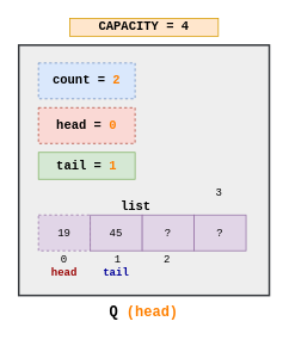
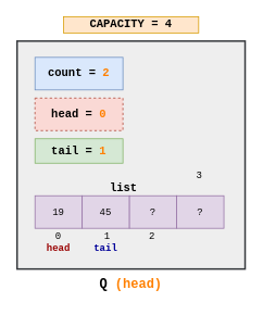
- <mxCell id="5" value="&lt;font style=&quot;font-size: 14px;&quot; face=&quot;Courier New&quot;&gt;&lt;b&gt;count = &lt;font color=&quot;#ff8000&quot;&gt;2&lt;/font&gt;&lt;/b&gt;&lt;/font&gt;" style="rounded=0;whiteSpace=wrap;html=1;fillColor=#dae8fc;strokeColor=#6C8EBF;container=0;dashed=1;" parent="2" vertex="1"><mxGeometry x="22" y="50" width="108" height="40" as="geometry" /></mxCell>
+ <mxCell id="5" value="&lt;font style=&quot;font-size: 14px;&quot; face=&quot;Courier New&quot;&gt;&lt;b&gt;count = &lt;font color=&quot;#ff8000&quot;&gt;2&lt;/font&gt;&lt;/b&gt;&lt;/font&gt;" style="rounded=0;whiteSpace=wrap;html=1;fillColor=#dae8fc;strokeColor=#6C8EBF;container=0;" parent="2" vertex="1"><mxGeometry x="22" y="50" width="108" height="40" as="geometry" /></mxCell>
- <mxCell id="14" value="&lt;font face=&quot;Courier New&quot;&gt;19&lt;/font&gt;" style="rounded=0;whiteSpace=wrap;html=1;fillColor=#e1d5e7;strokeColor=#9673a6;container=0;dashed=1;" parent="2" vertex="1"><mxGeometry x="22" y="220" width="58" height="40" as="geometry" /></mxCell>
+ <mxCell id="14" value="&lt;font face=&quot;Courier New&quot;&gt;19&lt;/font&gt;" style="rounded=0;whiteSpace=wrap;html=1;fillColor=#e1d5e7;strokeColor=#9673a6;container=0;" parent="2" vertex="1"><mxGeometry x="22" y="220" width="58" height="40" as="geometry" /></mxCell>
